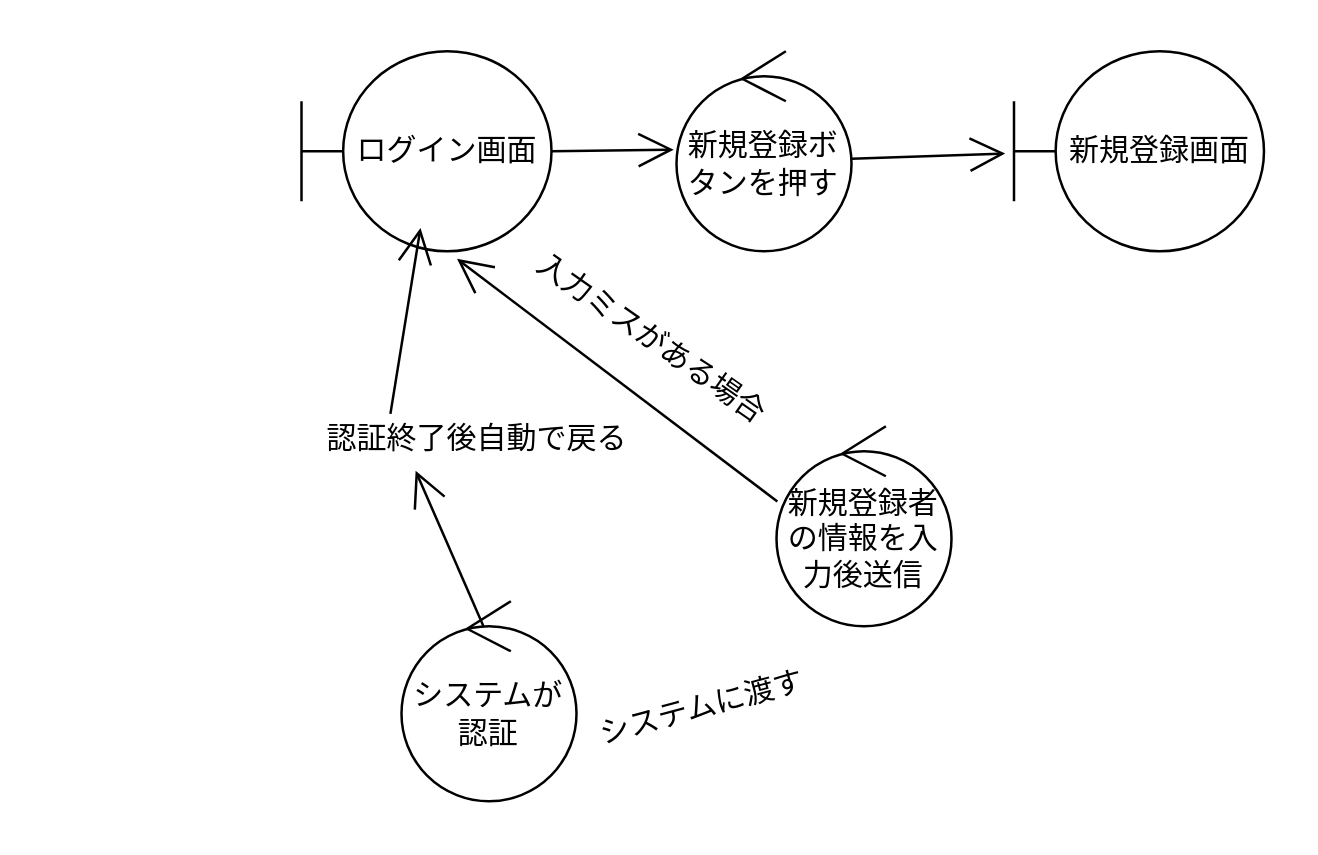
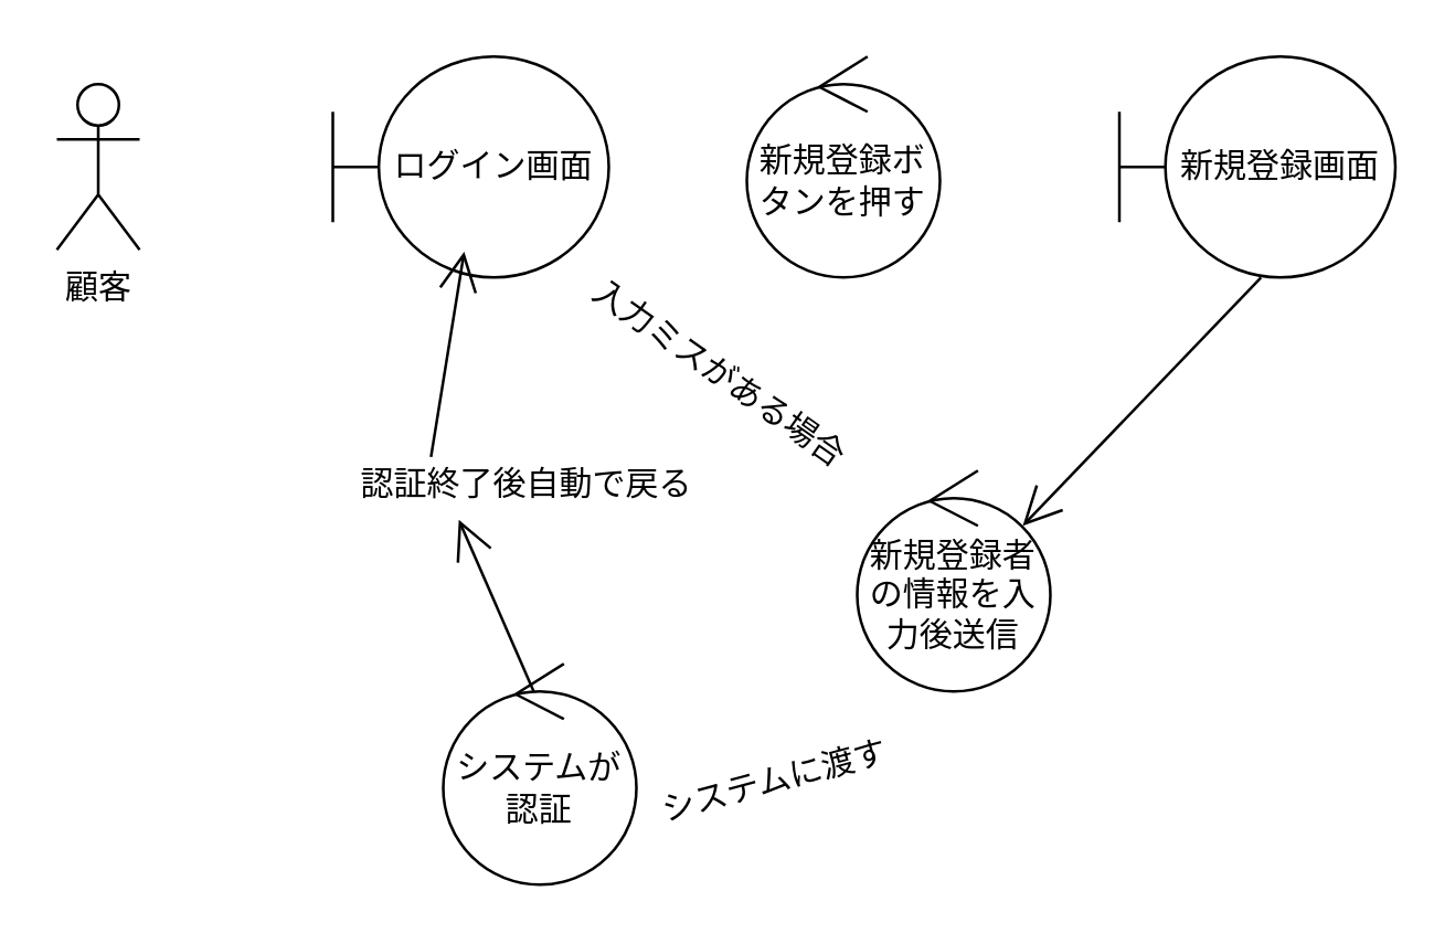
- <mxCell id="5" value="" style="endArrow=open;endFill=1;endSize=12;html=1;rounded=0;exitX=1;exitY=0.5;exitDx=0;exitDy=0;exitPerimeter=0;entryX=-0.016;entryY=0.492;entryDx=0;entryDy=0;entryPerimeter=0;" parent="1" source="3" target="4" edge="1"><mxGeometry width="160" relative="1" as="geometry"><mxPoint x="280" y="180" as="sourcePoint" /><mxPoint x="440" y="180" as="targetPoint" /></mxGeometry></mxCell>
+ <mxCell id="2" value="顧客" style="shape=umlActor;verticalLabelPosition=bottom;verticalAlign=top;html=1;" parent="1" vertex="1"><mxGeometry x="20" y="30" width="30" height="60" as="geometry" /></mxCell>
- <mxCell id="7" value="" style="endArrow=open;endFill=1;endSize=12;html=1;rounded=0;exitX=1;exitY=0.538;exitDx=0;exitDy=0;exitPerimeter=0;entryX=-0.035;entryY=0.511;entryDx=0;entryDy=0;entryPerimeter=0;" parent="1" source="4" target="6" edge="1"><mxGeometry width="160" relative="1" as="geometry"><mxPoint x="320" y="250" as="sourcePoint" /><mxPoint x="480" y="250" as="targetPoint" /></mxGeometry></mxCell>
+ <mxCell id="9" value="" style="endArrow=open;endFill=1;endSize=12;html=1;rounded=0;exitX=0.513;exitY=1.001;exitDx=0;exitDy=0;exitPerimeter=0;entryX=0.857;entryY=0.25;entryDx=0;entryDy=0;entryPerimeter=0;" parent="1" source="6" target="8" edge="1"><mxGeometry width="160" relative="1" as="geometry"><mxPoint x="320" y="250" as="sourcePoint" /><mxPoint x="480" y="250" as="targetPoint" /></mxGeometry></mxCell>
- <mxCell id="10" value="" style="endArrow=open;endFill=1;endSize=12;html=1;rounded=0;exitX=0.005;exitY=0.376;exitDx=0;exitDy=0;exitPerimeter=0;entryX=0.622;entryY=1.038;entryDx=0;entryDy=0;entryPerimeter=0;" parent="1" source="8" target="3" edge="1"><mxGeometry width="160" relative="1" as="geometry"><mxPoint x="320" y="250" as="sourcePoint" /><mxPoint x="480" y="250" as="targetPoint" /></mxGeometry></mxCell>
